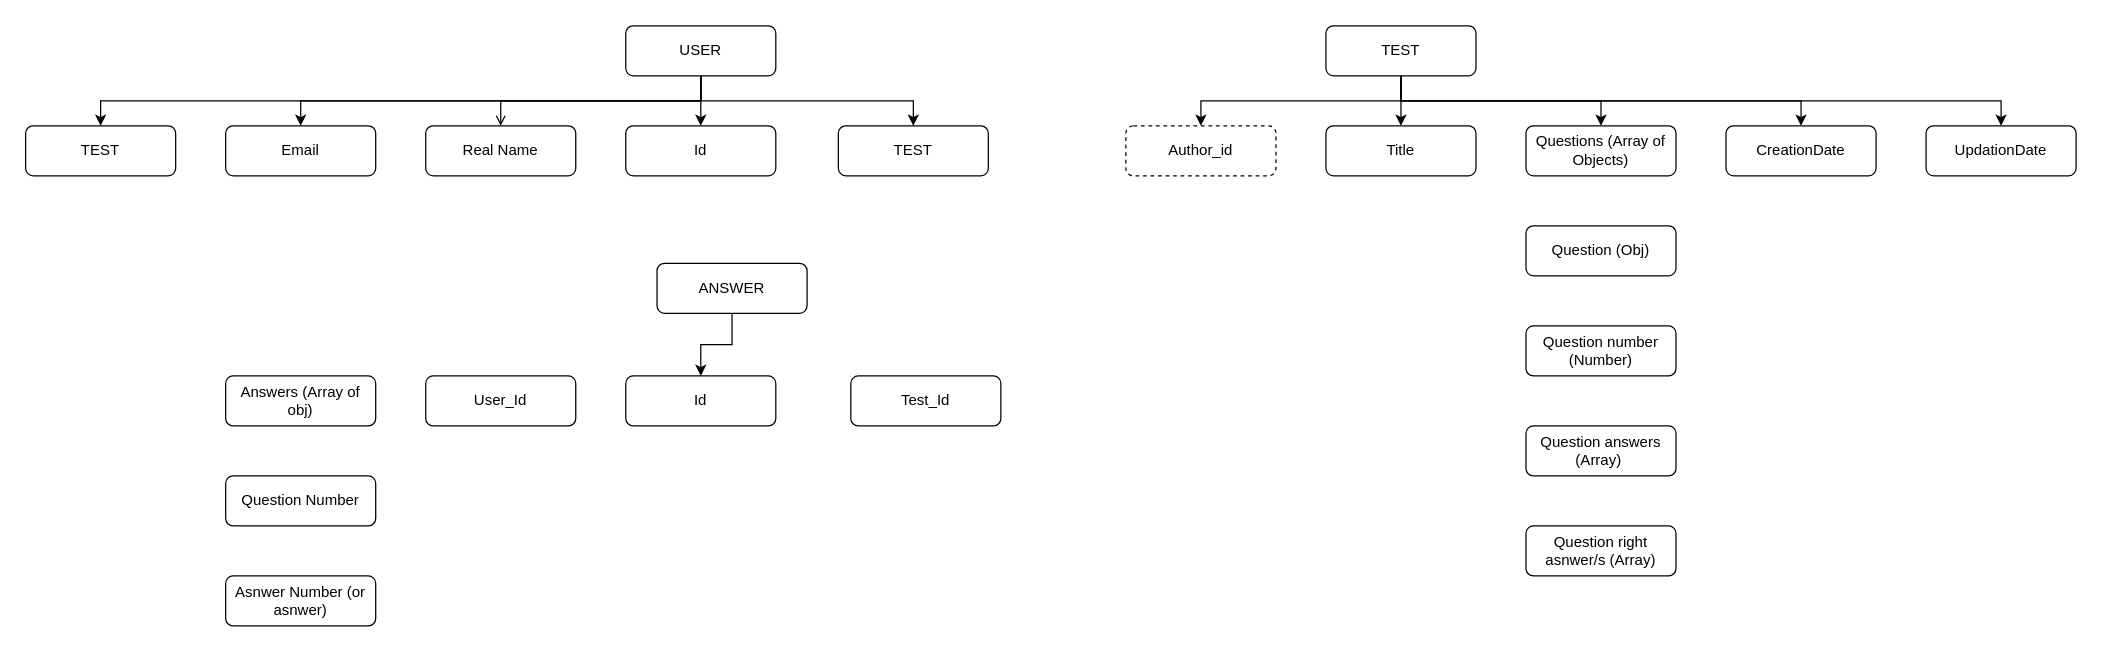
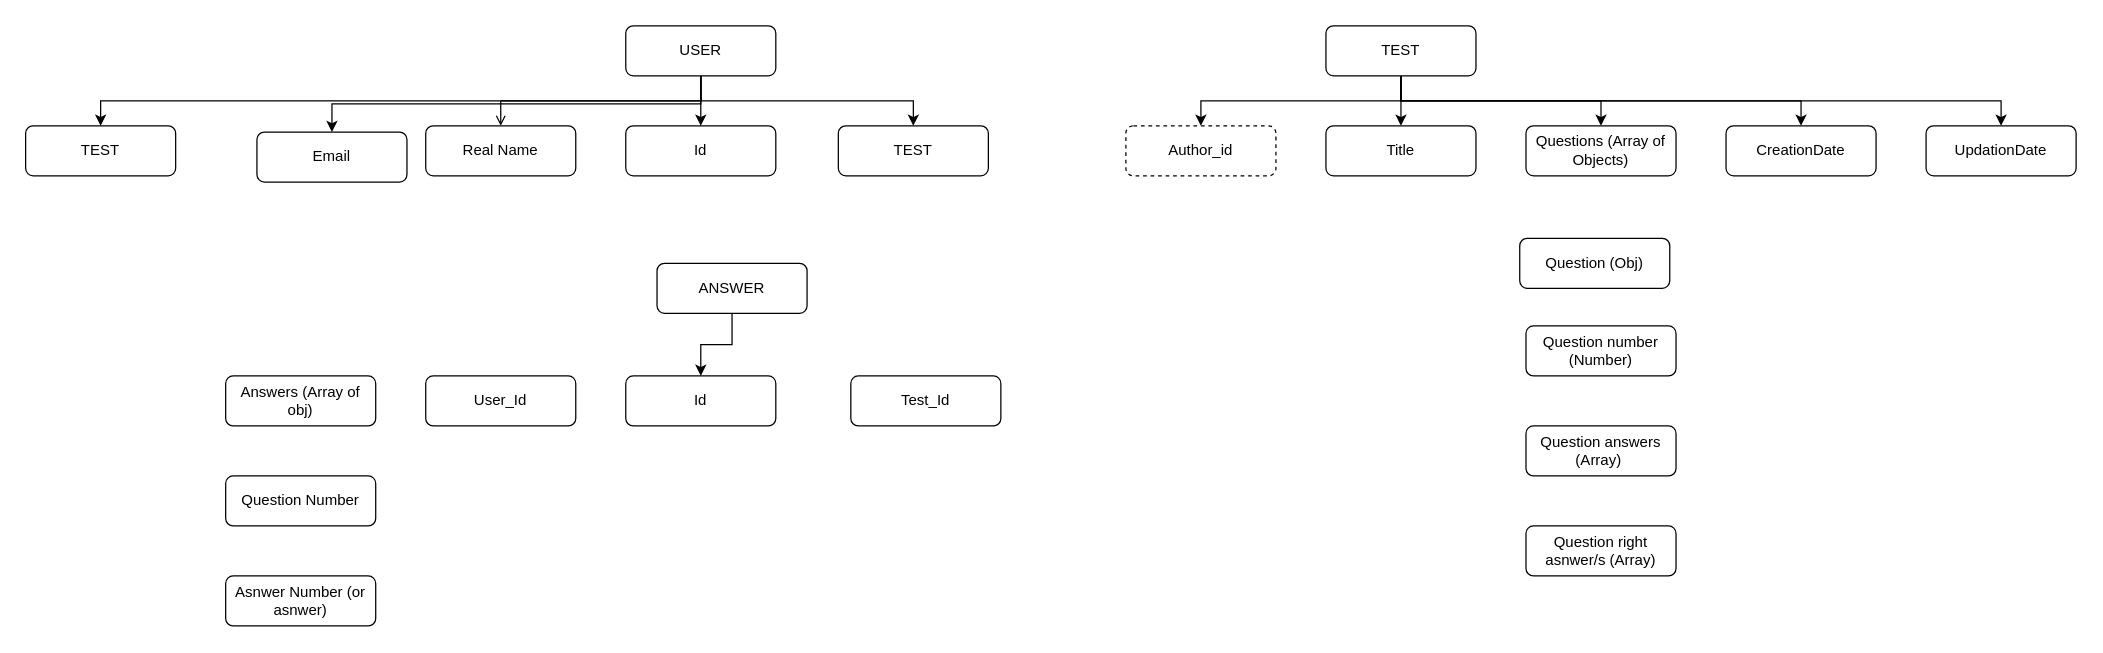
- <mxCell id="26" value="Email" style="rounded=1;whiteSpace=wrap;html=1;" vertex="1" parent="1"><mxGeometry x="180" y="100" width="120" height="40" as="geometry" /></mxCell>
+ <mxCell id="26" value="Email" style="rounded=1;whiteSpace=wrap;html=1;" vertex="1" parent="1"><mxGeometry x="205" y="105" width="120" height="40" as="geometry" /></mxCell>
- <mxCell id="13" value="Question (Obj)" style="rounded=1;whiteSpace=wrap;html=1;" vertex="1" parent="1"><mxGeometry x="1220" y="180" width="120" height="40" as="geometry" /></mxCell>
+ <mxCell id="13" value="Question (Obj)" style="rounded=1;whiteSpace=wrap;html=1;" vertex="1" parent="1"><mxGeometry x="1215" y="190" width="120" height="40" as="geometry" /></mxCell>
